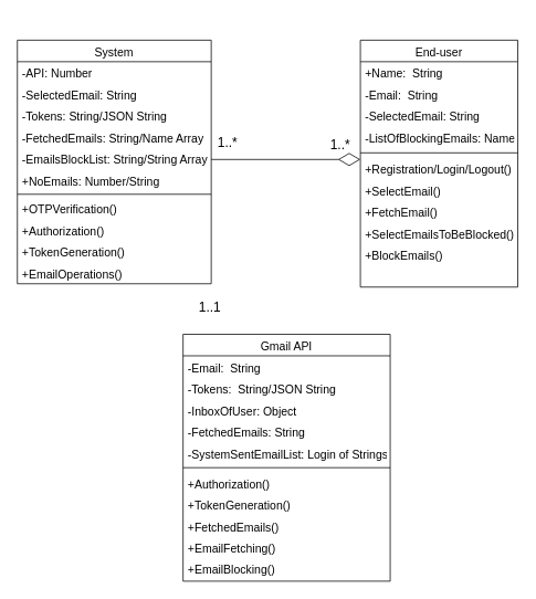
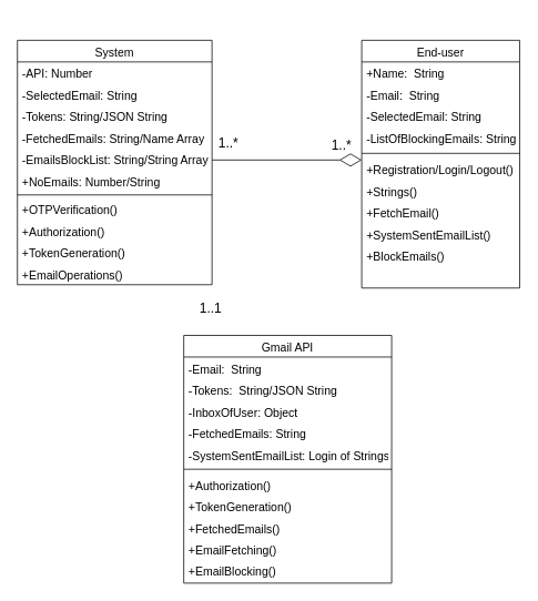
- <mxCell id="18" value="-ListOfBlockingEmails: Name" style="text;align=left;verticalAlign=top;spacingLeft=4;spacingRight=4;overflow=hidden;rotatable=0;points=[[0,0.5],[1,0.5]];portConstraint=eastwest;rounded=0;shadow=0;html=0;fontSize=14;" vertex="1" parent="14"><mxGeometry y="104" width="190" height="26" as="geometry" /></mxCell>
+ <mxCell id="18" value="-ListOfBlockingEmails: String" style="text;align=left;verticalAlign=top;spacingLeft=4;spacingRight=4;overflow=hidden;rotatable=0;points=[[0,0.5],[1,0.5]];portConstraint=eastwest;rounded=0;shadow=0;html=0;fontSize=14;" vertex="1" parent="14"><mxGeometry y="104" width="190" height="26" as="geometry" /></mxCell>
- <mxCell id="21" value="+SelectEmail()" style="text;align=left;verticalAlign=top;spacingLeft=4;spacingRight=4;overflow=hidden;rotatable=0;points=[[0,0.5],[1,0.5]];portConstraint=eastwest;fontSize=14;" vertex="1" parent="14"><mxGeometry y="168" width="190" height="26" as="geometry" /></mxCell>
+ <mxCell id="21" value="+Strings()" style="text;align=left;verticalAlign=top;spacingLeft=4;spacingRight=4;overflow=hidden;rotatable=0;points=[[0,0.5],[1,0.5]];portConstraint=eastwest;fontSize=14;" vertex="1" parent="14"><mxGeometry y="168" width="190" height="26" as="geometry" /></mxCell>
- <mxCell id="23" value="+SelectEmailsToBeBlocked()" style="text;align=left;verticalAlign=top;spacingLeft=4;spacingRight=4;overflow=hidden;rotatable=0;points=[[0,0.5],[1,0.5]];portConstraint=eastwest;fontSize=14;" vertex="1" parent="14"><mxGeometry y="220" width="190" height="26" as="geometry" /></mxCell>
+ <mxCell id="23" value="+SystemSentEmailList()" style="text;align=left;verticalAlign=top;spacingLeft=4;spacingRight=4;overflow=hidden;rotatable=0;points=[[0,0.5],[1,0.5]];portConstraint=eastwest;fontSize=14;" vertex="1" parent="14"><mxGeometry y="220" width="190" height="26" as="geometry" /></mxCell>
